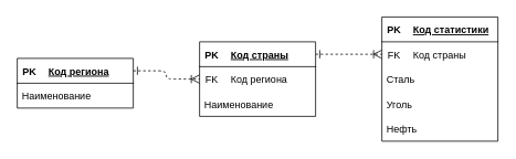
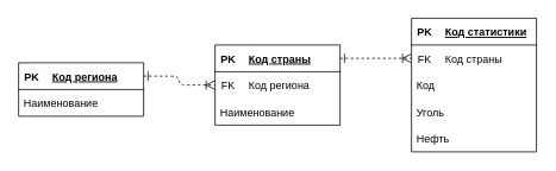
- <mxCell id="29" value="Сталь" style="text;strokeColor=none;fillColor=none;align=left;verticalAlign=middle;spacingLeft=4;spacingRight=4;overflow=hidden;points=[[0,0.5],[1,0.5]];portConstraint=eastwest;rotatable=0;" vertex="1" parent="20"><mxGeometry y="60" width="140" height="30" as="geometry" /></mxCell>
+ <mxCell id="29" value="Код" style="text;strokeColor=none;fillColor=none;align=left;verticalAlign=middle;spacingLeft=4;spacingRight=4;overflow=hidden;points=[[0,0.5],[1,0.5]];portConstraint=eastwest;rotatable=0;" vertex="1" parent="20"><mxGeometry y="60" width="140" height="30" as="geometry" /></mxCell>
